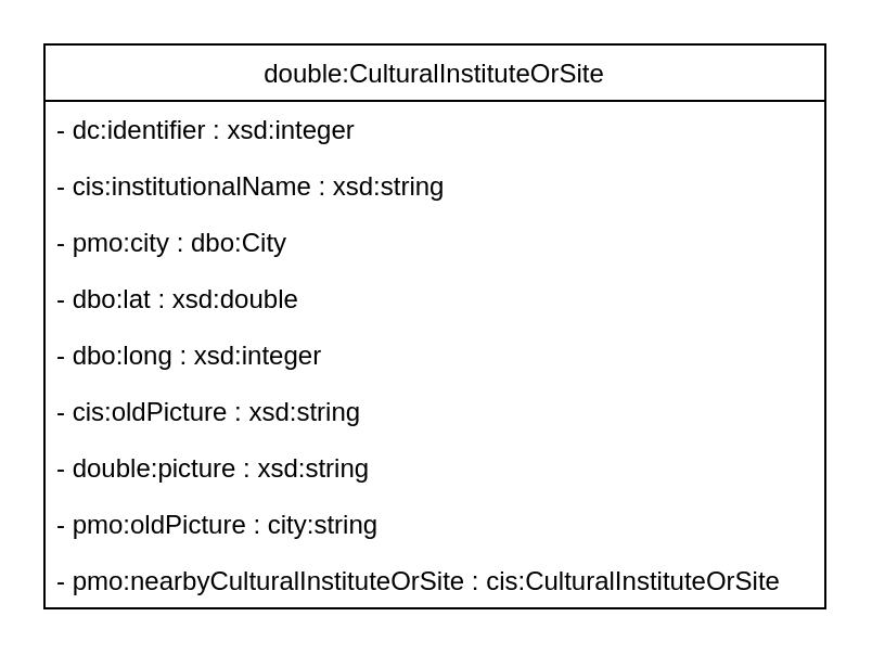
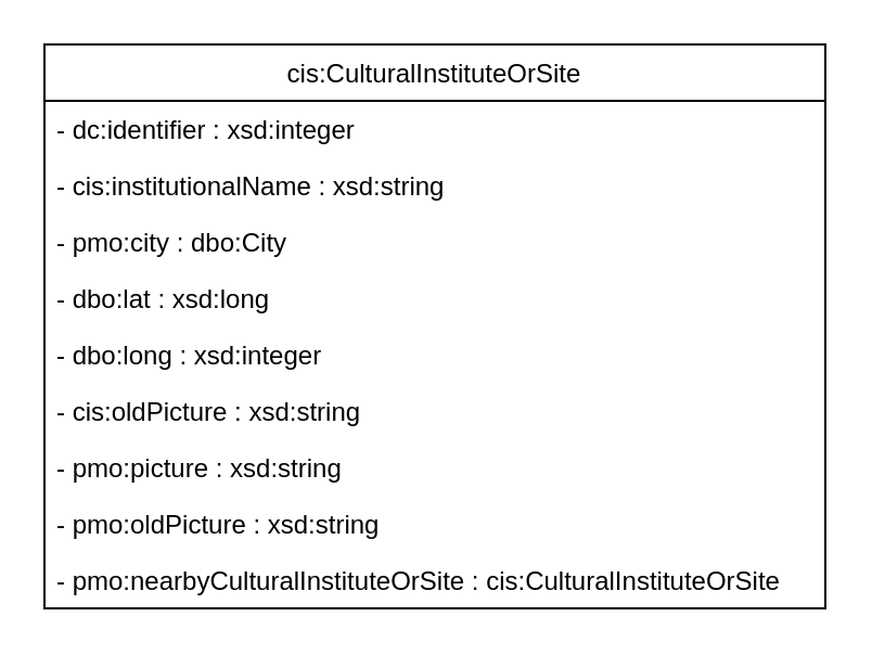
- <mxCell id="2" value="double:CulturalInstituteOrSite" style="swimlane;fontStyle=0;childLayout=stackLayout;horizontal=1;startSize=26;fillColor=none;horizontalStack=0;resizeParent=1;resizeParentMax=0;resizeLast=0;collapsible=1;marginBottom=0;" vertex="1" parent="1"><mxGeometry x="20" y="20" width="360" height="260" as="geometry"><mxRectangle x="320" y="40" width="160" height="26" as="alternateBounds" /></mxGeometry></mxCell>
+ <mxCell id="2" value="cis:CulturalInstituteOrSite" style="swimlane;fontStyle=0;childLayout=stackLayout;horizontal=1;startSize=26;fillColor=none;horizontalStack=0;resizeParent=1;resizeParentMax=0;resizeLast=0;collapsible=1;marginBottom=0;" vertex="1" parent="1"><mxGeometry x="20" y="20" width="360" height="260" as="geometry"><mxRectangle x="320" y="40" width="160" height="26" as="alternateBounds" /></mxGeometry></mxCell>
- <mxCell id="6" value="- dbo:lat : xsd:double" style="text;strokeColor=none;fillColor=none;align=left;verticalAlign=top;spacingLeft=4;spacingRight=4;overflow=hidden;rotatable=0;points=[[0,0.5],[1,0.5]];portConstraint=eastwest;" vertex="1" parent="2"><mxGeometry y="104" width="360" height="26" as="geometry" /></mxCell>
+ <mxCell id="6" value="- dbo:lat : xsd:long" style="text;strokeColor=none;fillColor=none;align=left;verticalAlign=top;spacingLeft=4;spacingRight=4;overflow=hidden;rotatable=0;points=[[0,0.5],[1,0.5]];portConstraint=eastwest;" vertex="1" parent="2"><mxGeometry y="104" width="360" height="26" as="geometry" /></mxCell>
- <mxCell id="9" value="- double:picture : xsd:string" style="text;strokeColor=none;fillColor=none;align=left;verticalAlign=top;spacingLeft=4;spacingRight=4;overflow=hidden;rotatable=0;points=[[0,0.5],[1,0.5]];portConstraint=eastwest;" vertex="1" parent="2"><mxGeometry y="182" width="360" height="26" as="geometry" /></mxCell>
+ <mxCell id="9" value="- pmo:picture : xsd:string" style="text;strokeColor=none;fillColor=none;align=left;verticalAlign=top;spacingLeft=4;spacingRight=4;overflow=hidden;rotatable=0;points=[[0,0.5],[1,0.5]];portConstraint=eastwest;" vertex="1" parent="2"><mxGeometry y="182" width="360" height="26" as="geometry" /></mxCell>
- <mxCell id="10" value="- pmo:oldPicture : city:string" style="text;strokeColor=none;fillColor=none;align=left;verticalAlign=top;spacingLeft=4;spacingRight=4;overflow=hidden;rotatable=0;points=[[0,0.5],[1,0.5]];portConstraint=eastwest;" vertex="1" parent="2"><mxGeometry y="208" width="360" height="26" as="geometry" /></mxCell>
+ <mxCell id="10" value="- pmo:oldPicture : xsd:string" style="text;strokeColor=none;fillColor=none;align=left;verticalAlign=top;spacingLeft=4;spacingRight=4;overflow=hidden;rotatable=0;points=[[0,0.5],[1,0.5]];portConstraint=eastwest;" vertex="1" parent="2"><mxGeometry y="208" width="360" height="26" as="geometry" /></mxCell>
